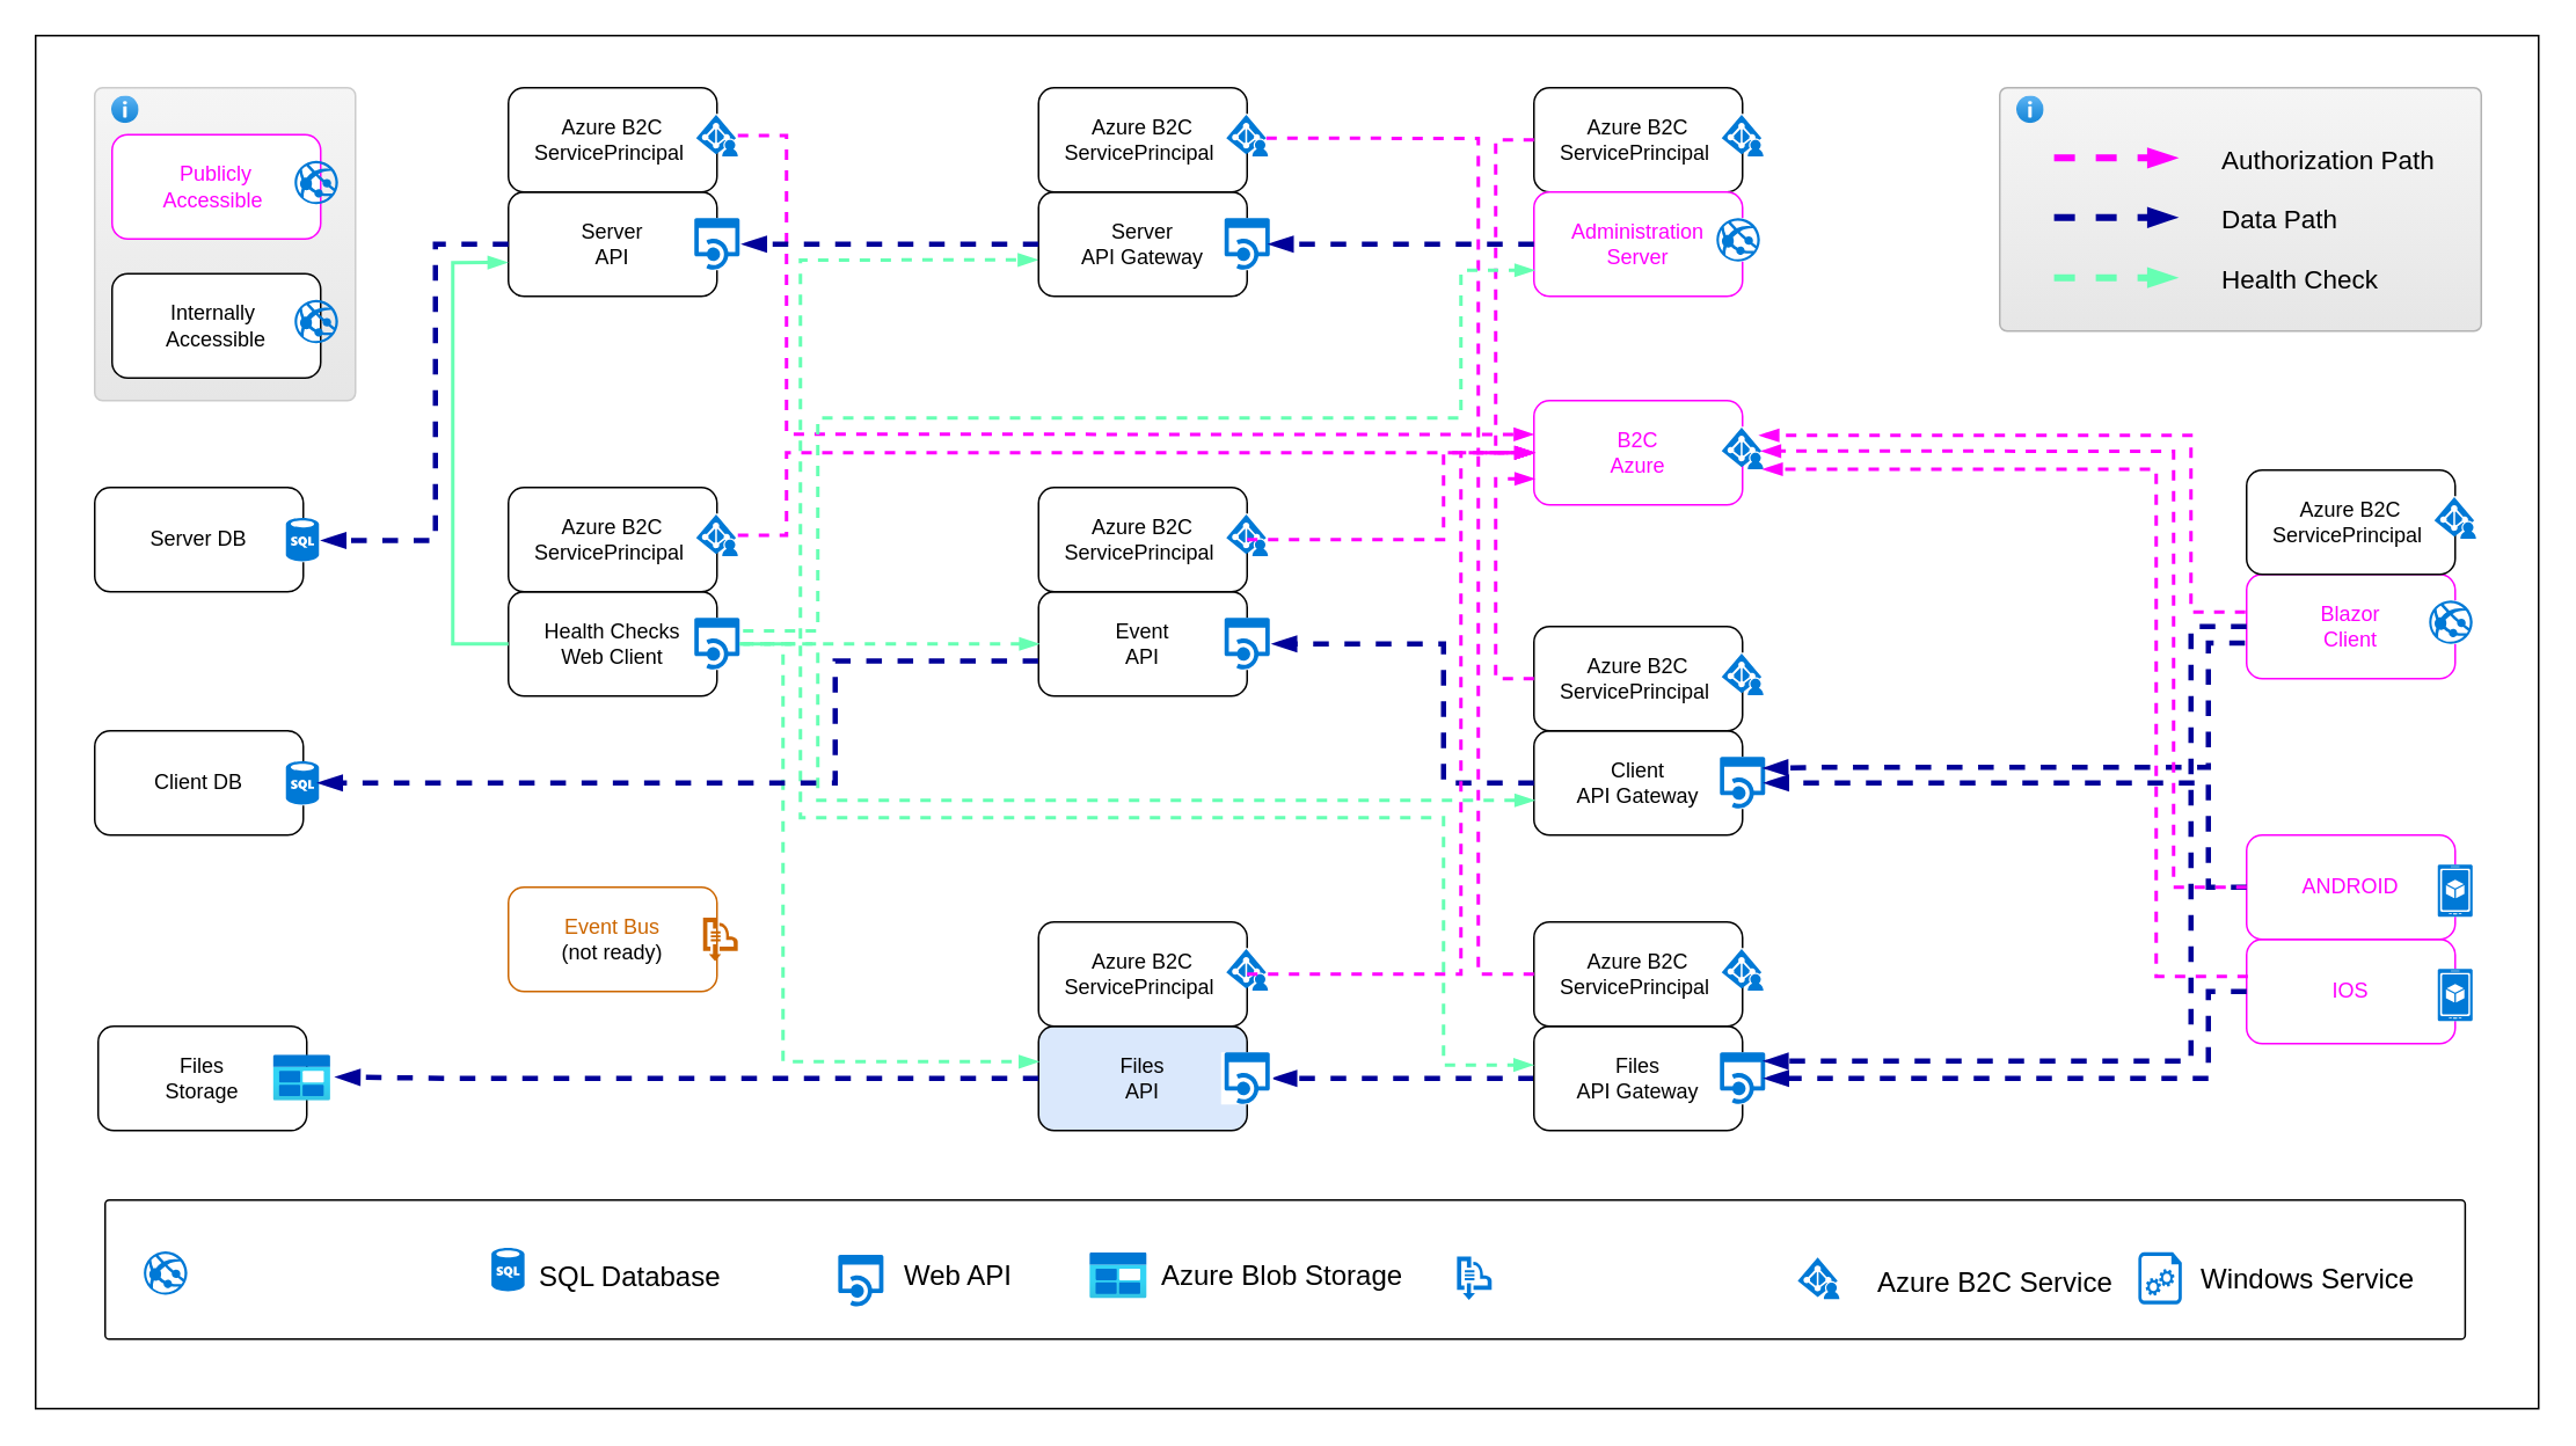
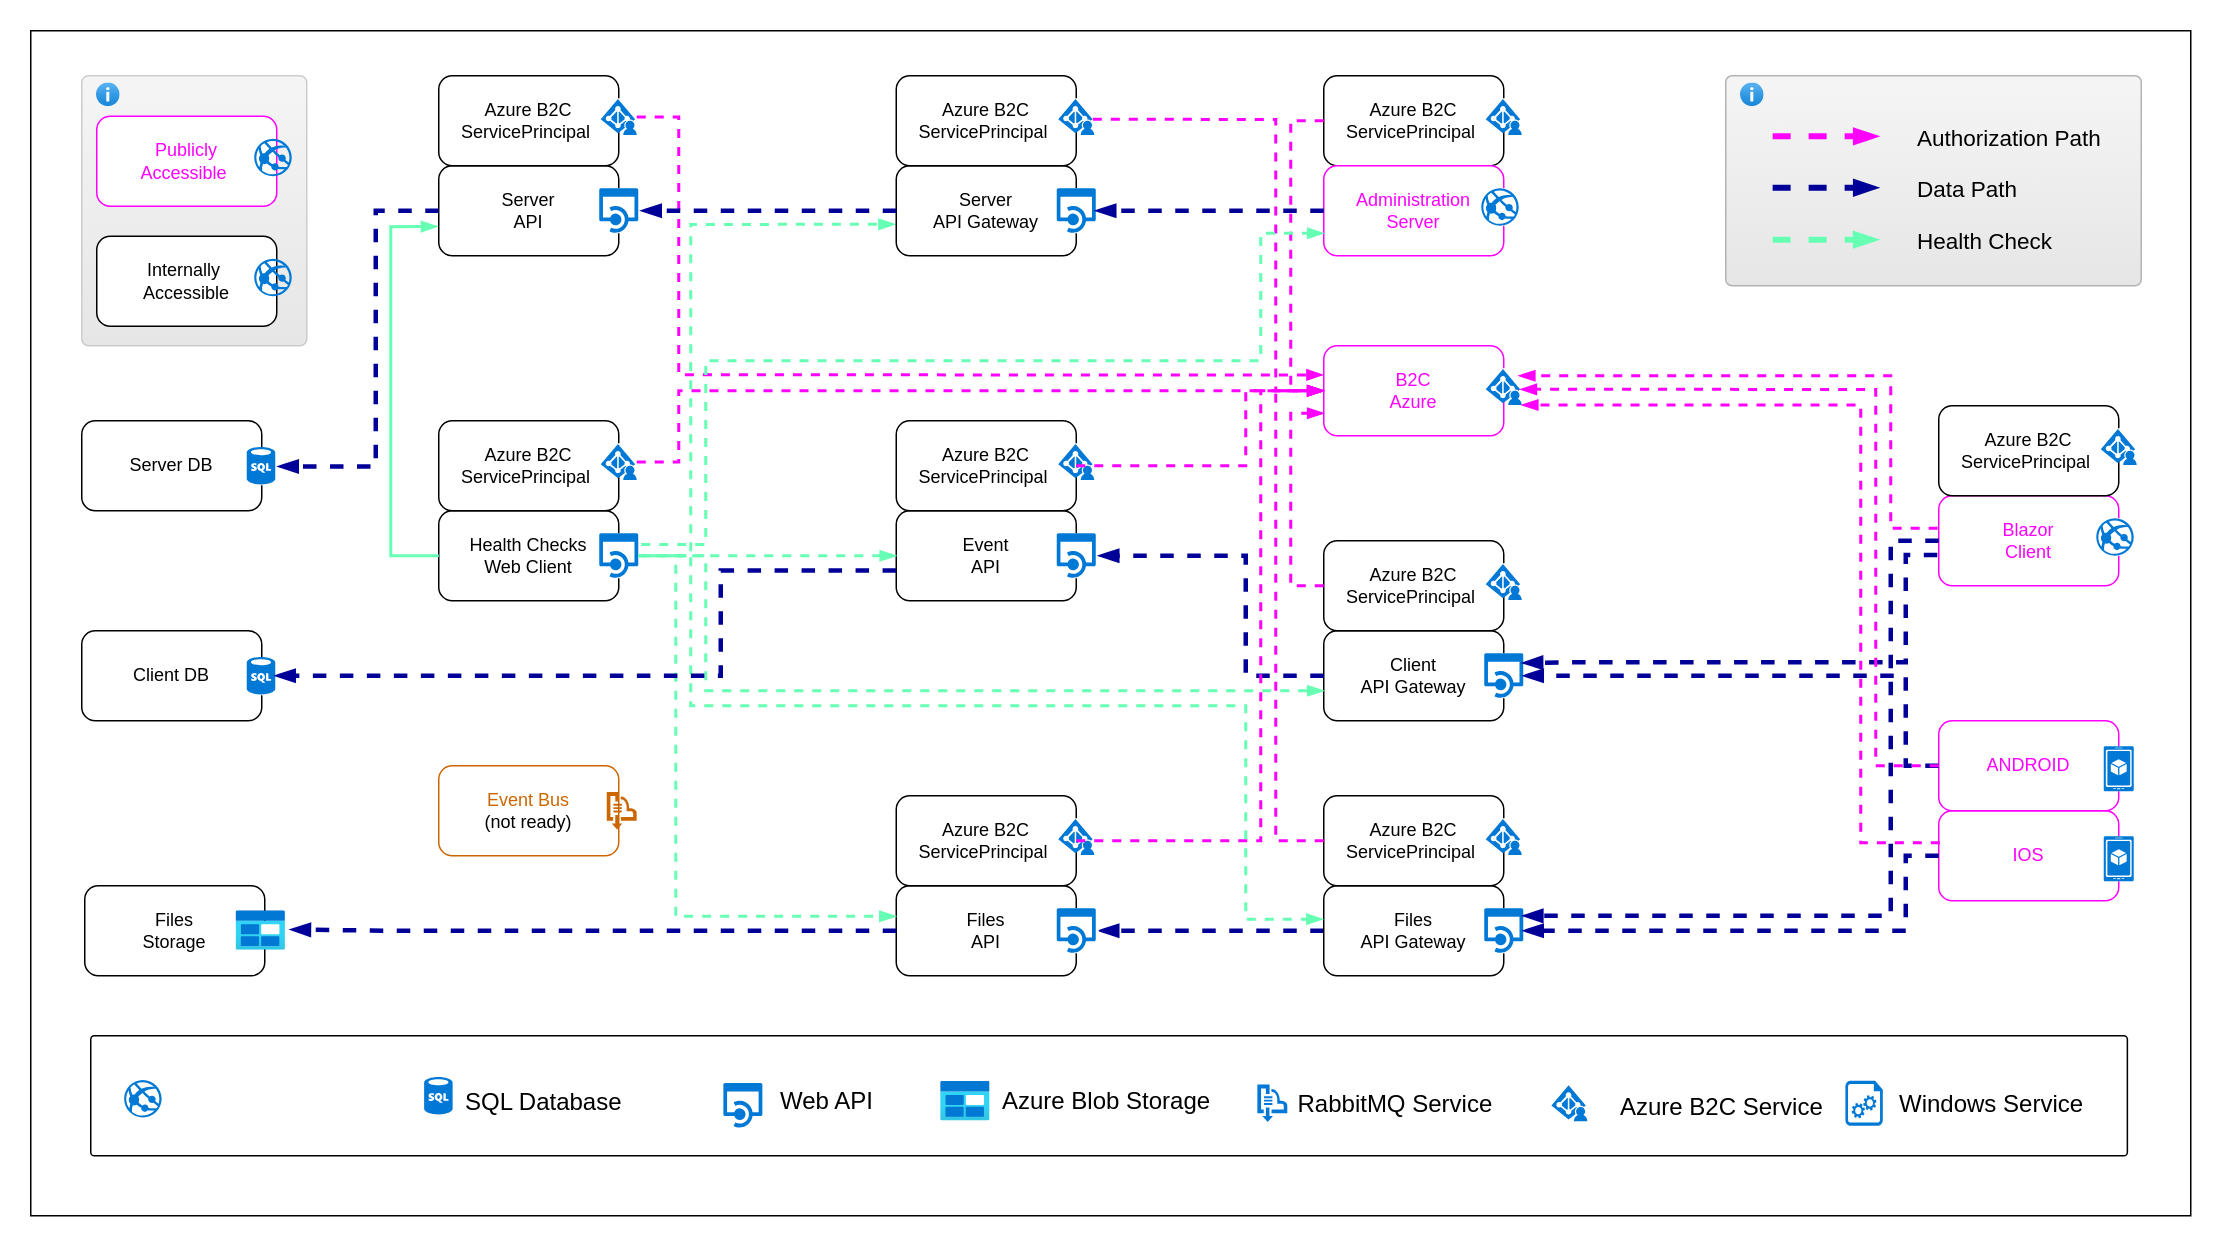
- <mxCell id="119" value="Files&lt;br&gt;&lt;span&gt;API&lt;br&gt;&lt;/span&gt;" style="rounded=1;whiteSpace=wrap;html=1;fillColor=#dae8fc;" vertex="1" parent="118"><mxGeometry width="120" height="60" as="geometry" /></mxCell>
+ <mxCell id="119" value="Files&lt;br&gt;&lt;span&gt;API&lt;br&gt;&lt;/span&gt;" style="rounded=1;whiteSpace=wrap;html=1;fillColor=#FFFFFF;" vertex="1" parent="118"><mxGeometry width="120" height="60" as="geometry" /></mxCell>
+ <mxCell id="16" value="RabbitMQ Service" style="text;html=1;strokeColor=none;fillColor=none;align=left;verticalAlign=middle;whiteSpace=wrap;rounded=0;fontSize=16;" vertex="1" parent="1"><mxGeometry x="862.75" y="709" width="140" height="52" as="geometry" /></mxCell>
